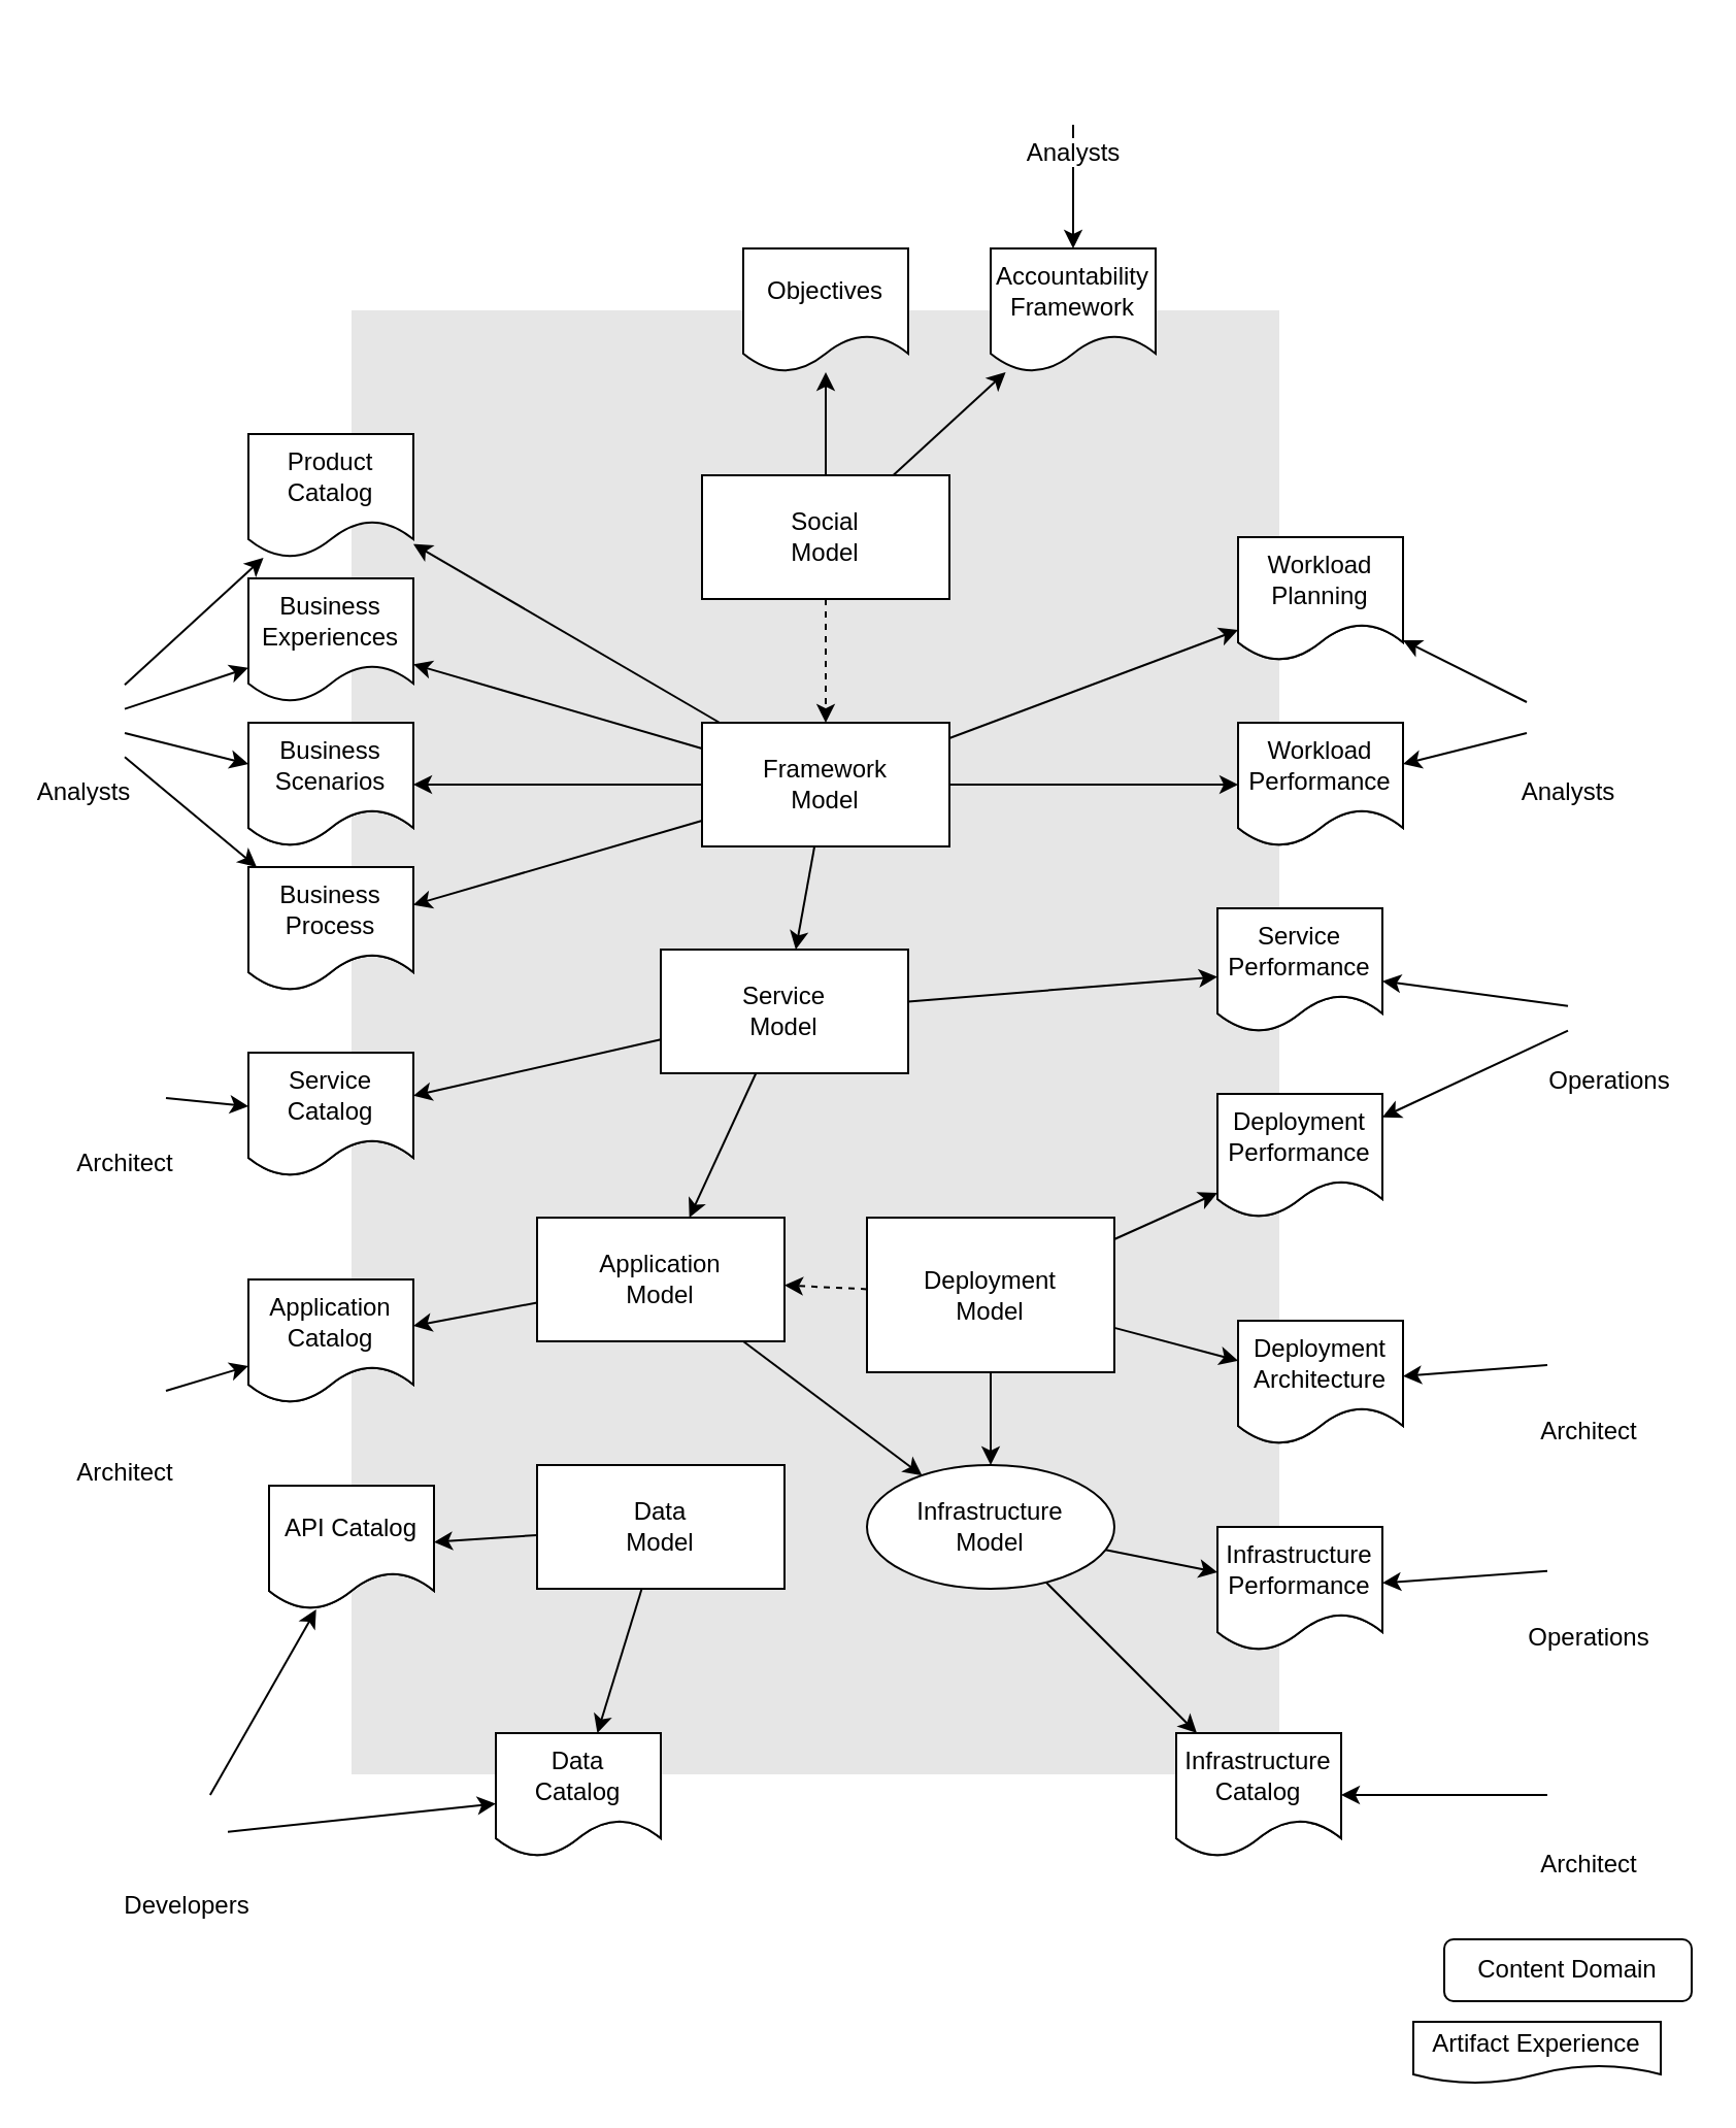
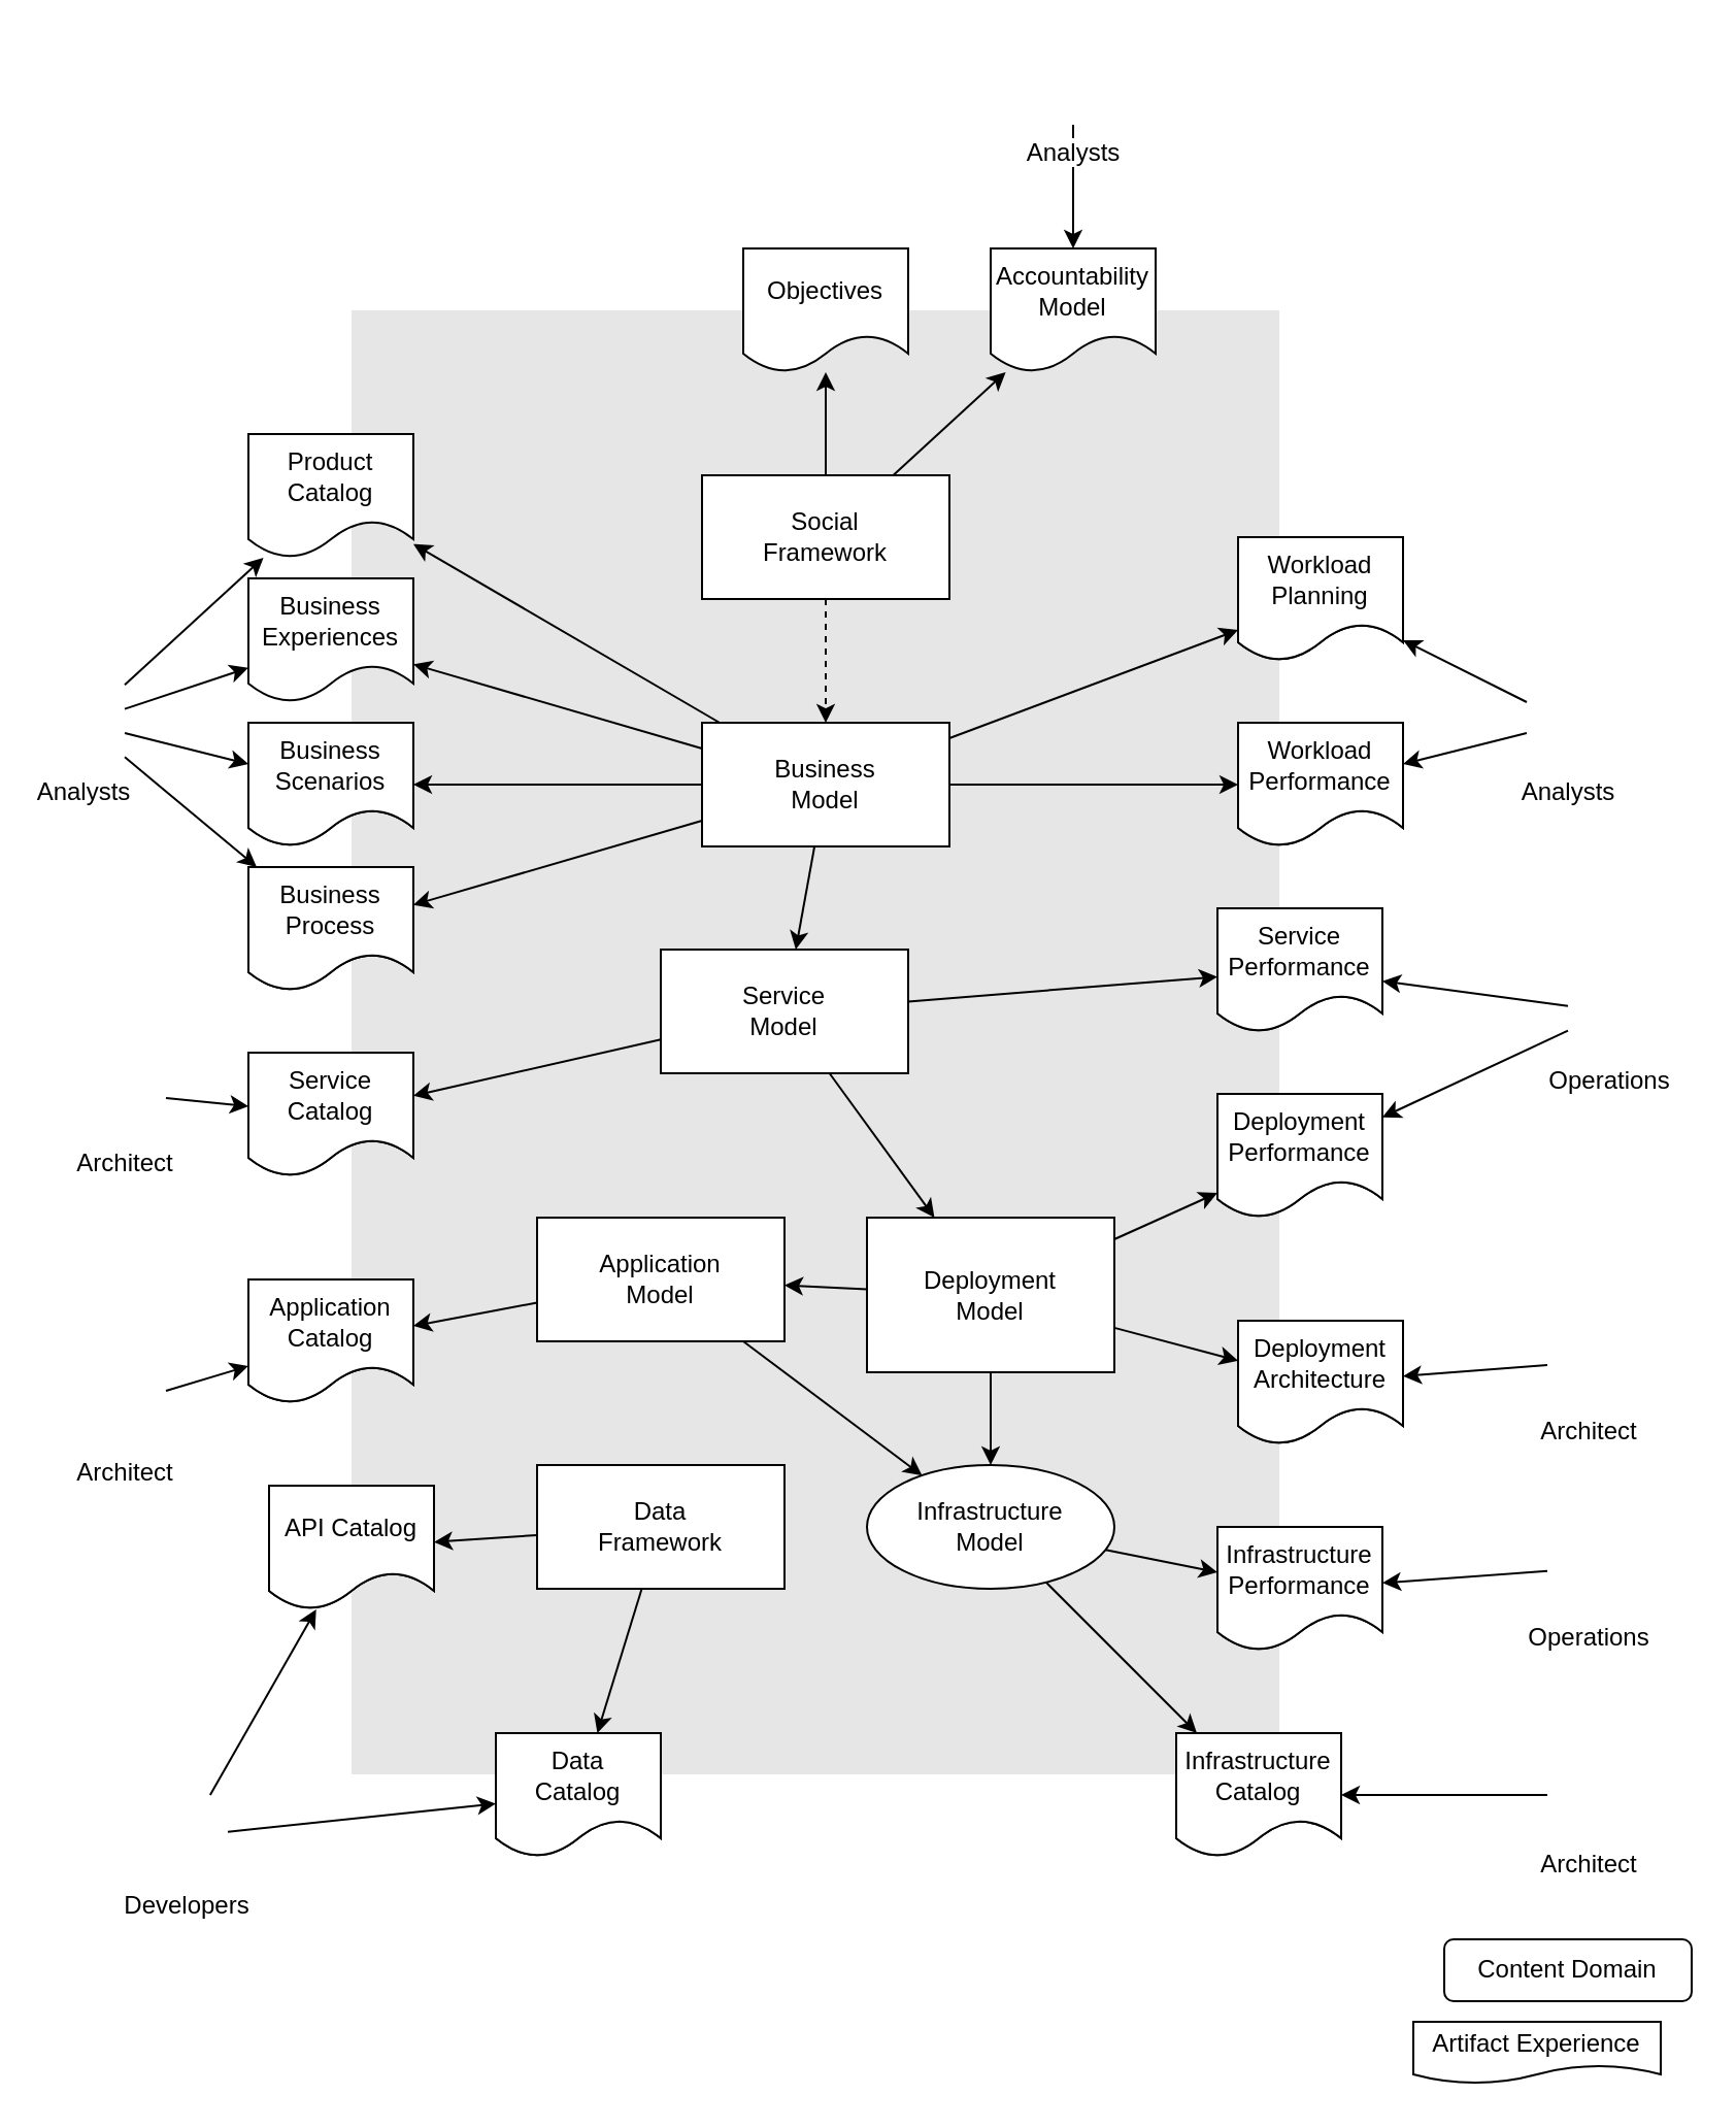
- <mxCell id="70" value="Accountability Framework" style="shape=document;whiteSpace=wrap;html=1;boundedLbl=1;fillColor=#ffffff;" parent="1" vertex="1"><mxGeometry x="480" y="120" width="80" height="60" as="geometry" /></mxCell>
+ <mxCell id="70" value="Accountability Model" style="shape=document;whiteSpace=wrap;html=1;boundedLbl=1;fillColor=#ffffff;" parent="1" vertex="1"><mxGeometry x="480" y="120" width="80" height="60" as="geometry" /></mxCell>
- <mxCell id="64" value="&lt;div&gt;Social&lt;/div&gt;&lt;div&gt;Model&lt;br&gt;&lt;/div&gt;" style="rounded=0;whiteSpace=wrap;html=1;" parent="1" vertex="1"><mxGeometry x="340" y="230" width="120" height="60" as="geometry" /></mxCell>
+ <mxCell id="64" value="&lt;div&gt;Social&lt;/div&gt;&lt;div&gt;Framework&lt;br&gt;&lt;/div&gt;" style="rounded=0;whiteSpace=wrap;html=1;" parent="1" vertex="1"><mxGeometry x="340" y="230" width="120" height="60" as="geometry" /></mxCell>
- <mxCell id="10" value="&lt;div&gt;Framework&lt;/div&gt;&lt;div&gt;Model&lt;br&gt;&lt;/div&gt;" style="rounded=0;whiteSpace=wrap;html=1;" parent="1" vertex="1"><mxGeometry x="340" y="350" width="120" height="60" as="geometry" /></mxCell>
+ <mxCell id="10" value="&lt;div&gt;Business&lt;/div&gt;&lt;div&gt;Model&lt;br&gt;&lt;/div&gt;" style="rounded=0;whiteSpace=wrap;html=1;" parent="1" vertex="1"><mxGeometry x="340" y="350" width="120" height="60" as="geometry" /></mxCell>
- <mxCell id="11" style="rounded=0;orthogonalLoop=1;jettySize=auto;html=1;" parent="1" source="15" target="18" edge="1"><mxGeometry relative="1" as="geometry" /></mxCell>
+ <mxCell id="12" style="rounded=0;orthogonalLoop=1;jettySize=auto;html=1;" parent="1" source="15" target="23" edge="1"><mxGeometry relative="1" as="geometry" /></mxCell>
- <mxCell id="20" style="rounded=0;orthogonalLoop=1;jettySize=auto;html=1;dashed=1;" parent="1" source="23" target="18" edge="1"><mxGeometry relative="1" as="geometry" /></mxCell>
+ <mxCell id="20" style="rounded=0;orthogonalLoop=1;jettySize=auto;html=1;" parent="1" source="23" target="18" edge="1"><mxGeometry relative="1" as="geometry" /></mxCell>
- <mxCell id="26" value="&lt;div&gt;Data&lt;/div&gt;&lt;div&gt;Model&lt;br&gt;&lt;/div&gt;" style="rounded=0;whiteSpace=wrap;html=1;" parent="1" vertex="1"><mxGeometry x="260" y="710" width="120" height="60" as="geometry" /></mxCell>
+ <mxCell id="26" value="&lt;div&gt;Data&lt;/div&gt;&lt;div&gt;Framework&lt;br&gt;&lt;/div&gt;" style="rounded=0;whiteSpace=wrap;html=1;" parent="1" vertex="1"><mxGeometry x="260" y="710" width="120" height="60" as="geometry" /></mxCell>
